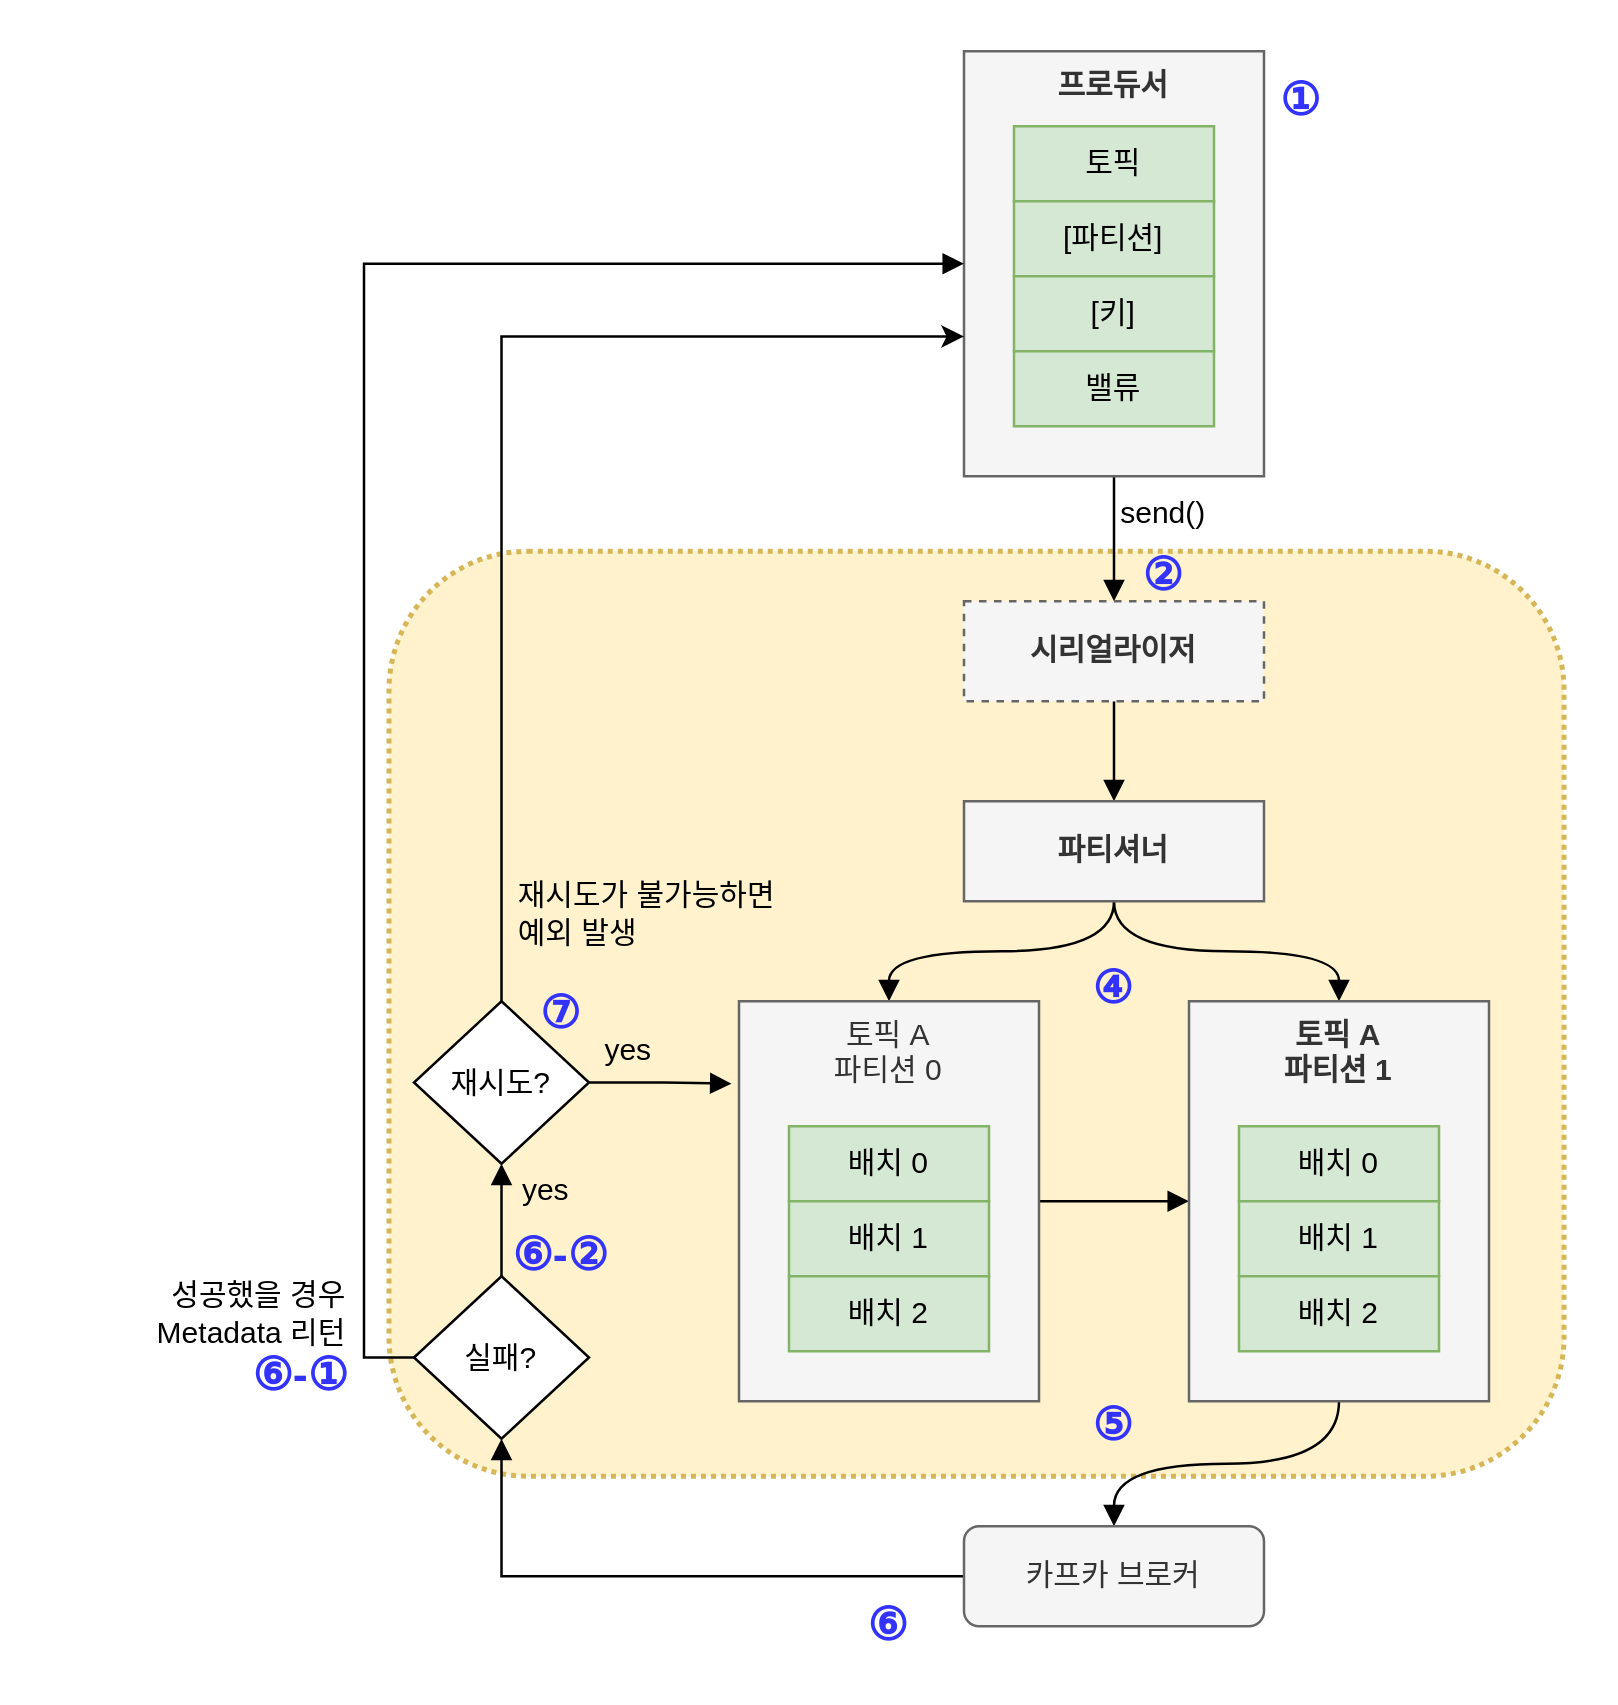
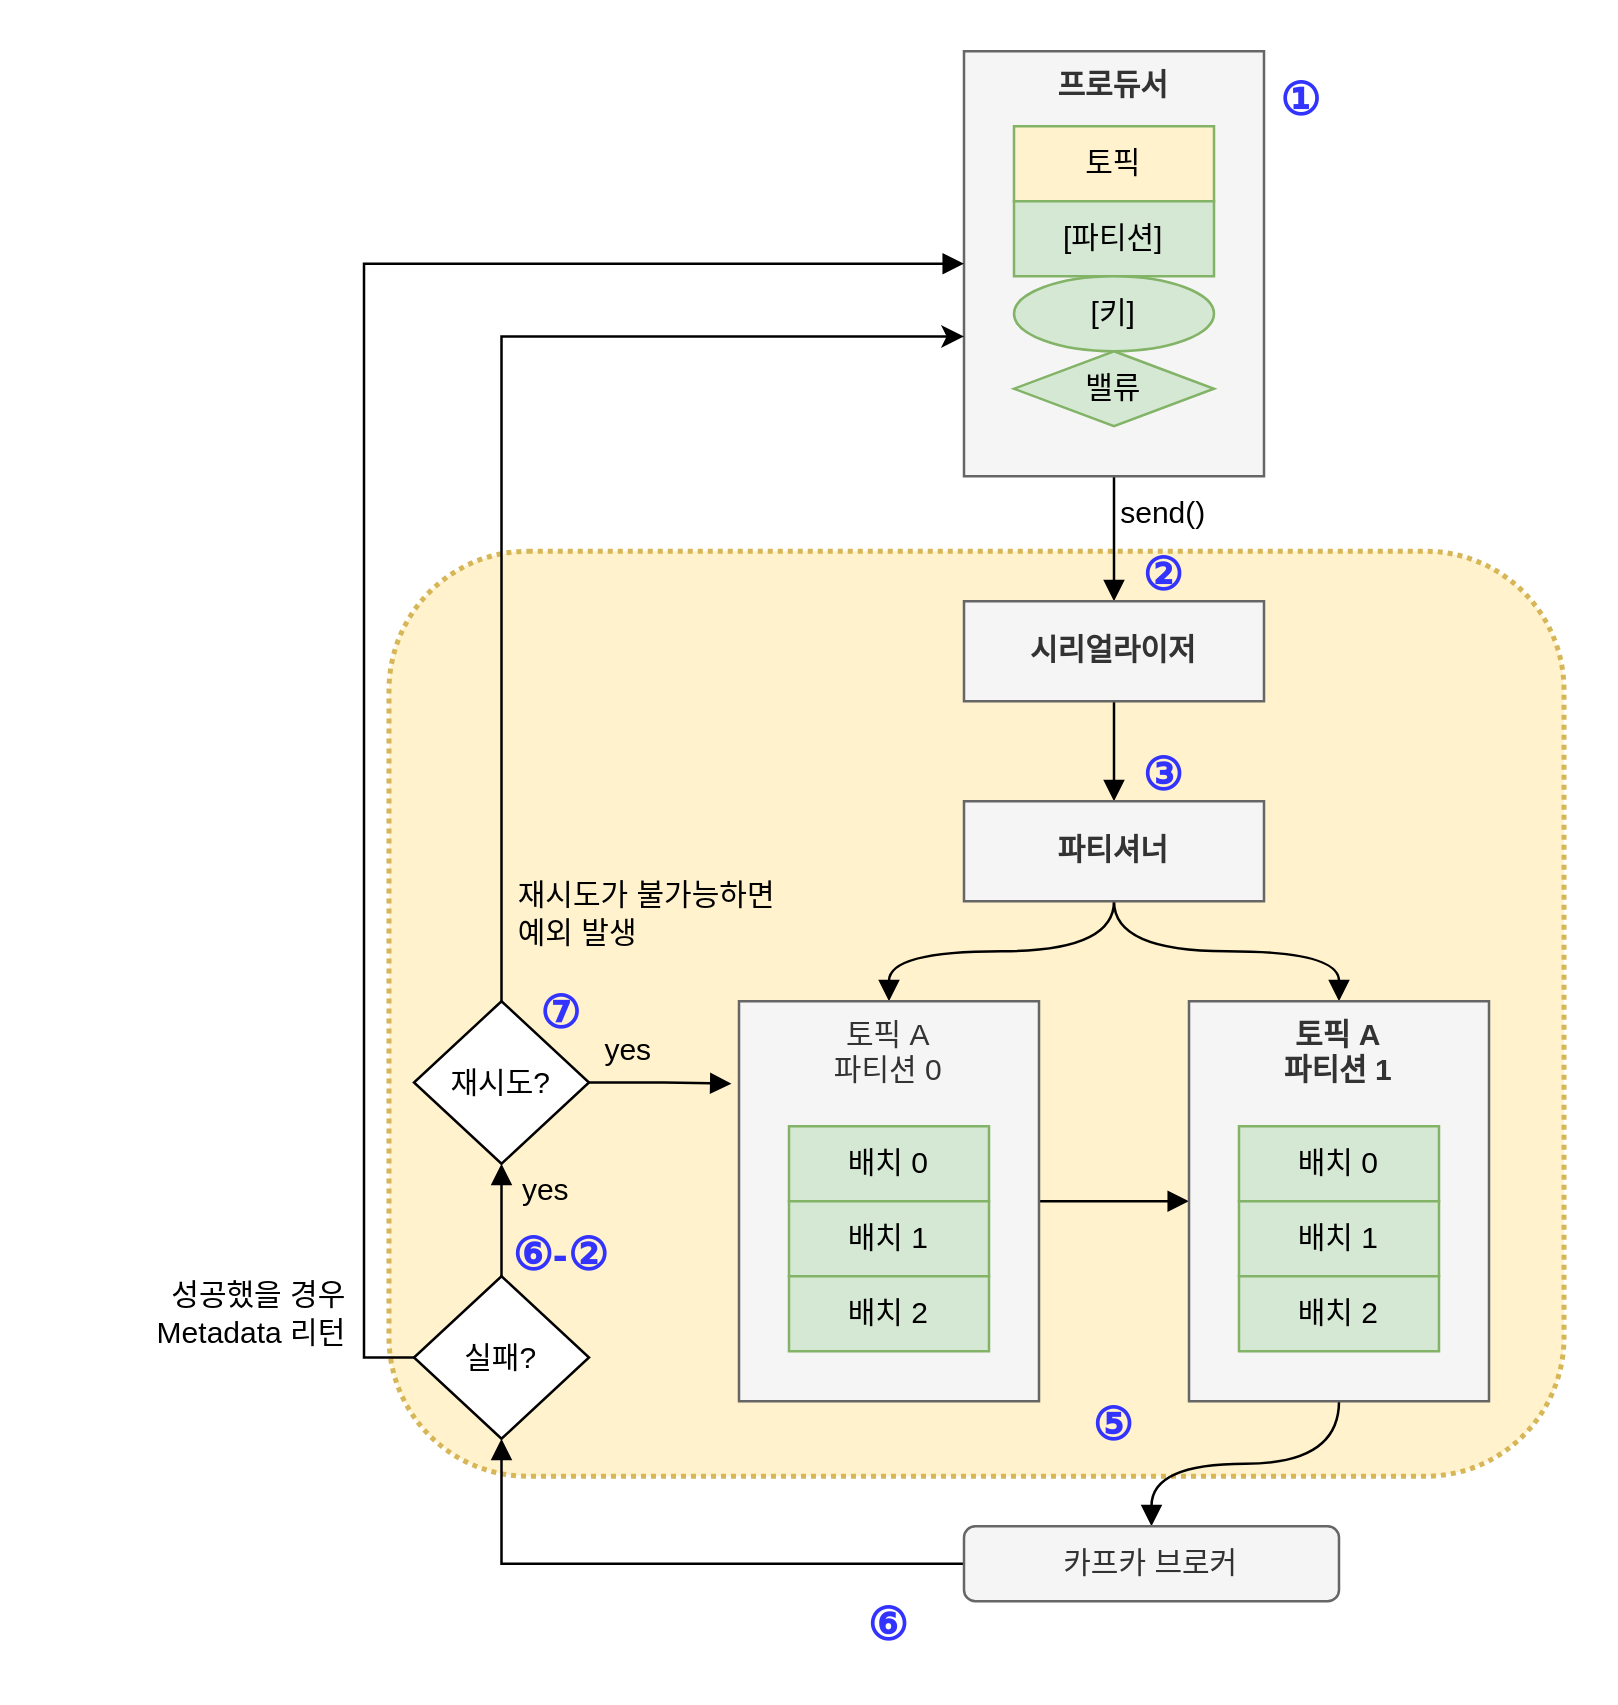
- <mxCell id="5" value="토픽" style="rounded=0;whiteSpace=wrap;html=1;fillColor=#d5e8d4;strokeColor=#82b366;" vertex="1" parent="1"><mxGeometry x="405" y="50" width="80" height="30" as="geometry" /></mxCell>
+ <mxCell id="5" value="토픽" style="rounded=0;whiteSpace=wrap;html=1;fillColor=#fff2cc;strokeColor=#82b366;" vertex="1" parent="1"><mxGeometry x="405" y="50" width="80" height="30" as="geometry" /></mxCell>
- <mxCell id="7" value="[키]" style="rounded=0;whiteSpace=wrap;html=1;fillColor=#d5e8d4;strokeColor=#82b366;" vertex="1" parent="1"><mxGeometry x="405" y="110" width="80" height="30" as="geometry" /></mxCell>
+ <mxCell id="7" value="[키]" style="ellipse;whiteSpace=wrap;html=1;fillColor=#d5e8d4;strokeColor=#82b366;" vertex="1" parent="1"><mxGeometry x="405" y="110" width="80" height="30" as="geometry" /></mxCell>
- <mxCell id="8" value="밸류" style="rounded=0;whiteSpace=wrap;html=1;fillColor=#d5e8d4;strokeColor=#82b366;" vertex="1" parent="1"><mxGeometry x="405" y="140" width="80" height="30" as="geometry" /></mxCell>
+ <mxCell id="8" value="밸류" style="rhombus;whiteSpace=wrap;html=1;fillColor=#d5e8d4;strokeColor=#82b366;" vertex="1" parent="1"><mxGeometry x="405" y="140" width="80" height="30" as="geometry" /></mxCell>
- <mxCell id="10" value="시리얼라이저" style="rounded=0;whiteSpace=wrap;html=1;fontStyle=1;fillColor=#f5f5f5;fontColor=#333333;strokeColor=#666666;dashed=1;" vertex="1" parent="1"><mxGeometry x="385" y="240" width="120" height="40" as="geometry" /></mxCell>
+ <mxCell id="10" value="시리얼라이저" style="rounded=0;whiteSpace=wrap;html=1;fontStyle=1;fillColor=#f5f5f5;fontColor=#333333;strokeColor=#666666;" vertex="1" parent="1"><mxGeometry x="385" y="240" width="120" height="40" as="geometry" /></mxCell>
+ <mxCell id="40" value="③" style="text;html=1;strokeColor=none;fillColor=none;align=center;verticalAlign=middle;whiteSpace=wrap;rounded=0;fontStyle=1;fontSize=18;fontColor=#3333FF;" vertex="1" parent="1"><mxGeometry x="450" y="300" width="30" height="20" as="geometry" /></mxCell>
- <mxCell id="43" value="④" style="text;html=1;strokeColor=none;fillColor=none;align=center;verticalAlign=middle;whiteSpace=wrap;rounded=0;fontStyle=1;fontSize=18;fontColor=#3333FF;" vertex="1" parent="1"><mxGeometry x="430" y="385" width="30" height="20" as="geometry" /></mxCell>
- <mxCell id="44" value="⑥-①" style="text;html=1;strokeColor=none;fillColor=none;align=center;verticalAlign=middle;whiteSpace=wrap;rounded=0;fontStyle=1;fontSize=18;fontColor=#3333FF;" vertex="1" parent="1"><mxGeometry x="85" y="540" width="70" height="20" as="geometry" /></mxCell>
- <mxCell id="25" value="카프카 브로커" style="rounded=1;whiteSpace=wrap;html=1;fillColor=#f5f5f5;fontColor=#333333;strokeColor=#666666;" vertex="1" parent="1"><mxGeometry x="385" y="610" width="120" height="40" as="geometry" /></mxCell>
+ <mxCell id="25" value="카프카 브로커" style="rounded=1;whiteSpace=wrap;html=1;fillColor=#f5f5f5;fontColor=#333333;strokeColor=#666666;" vertex="1" parent="1"><mxGeometry x="385" y="610" width="150" height="30" as="geometry" /></mxCell>
